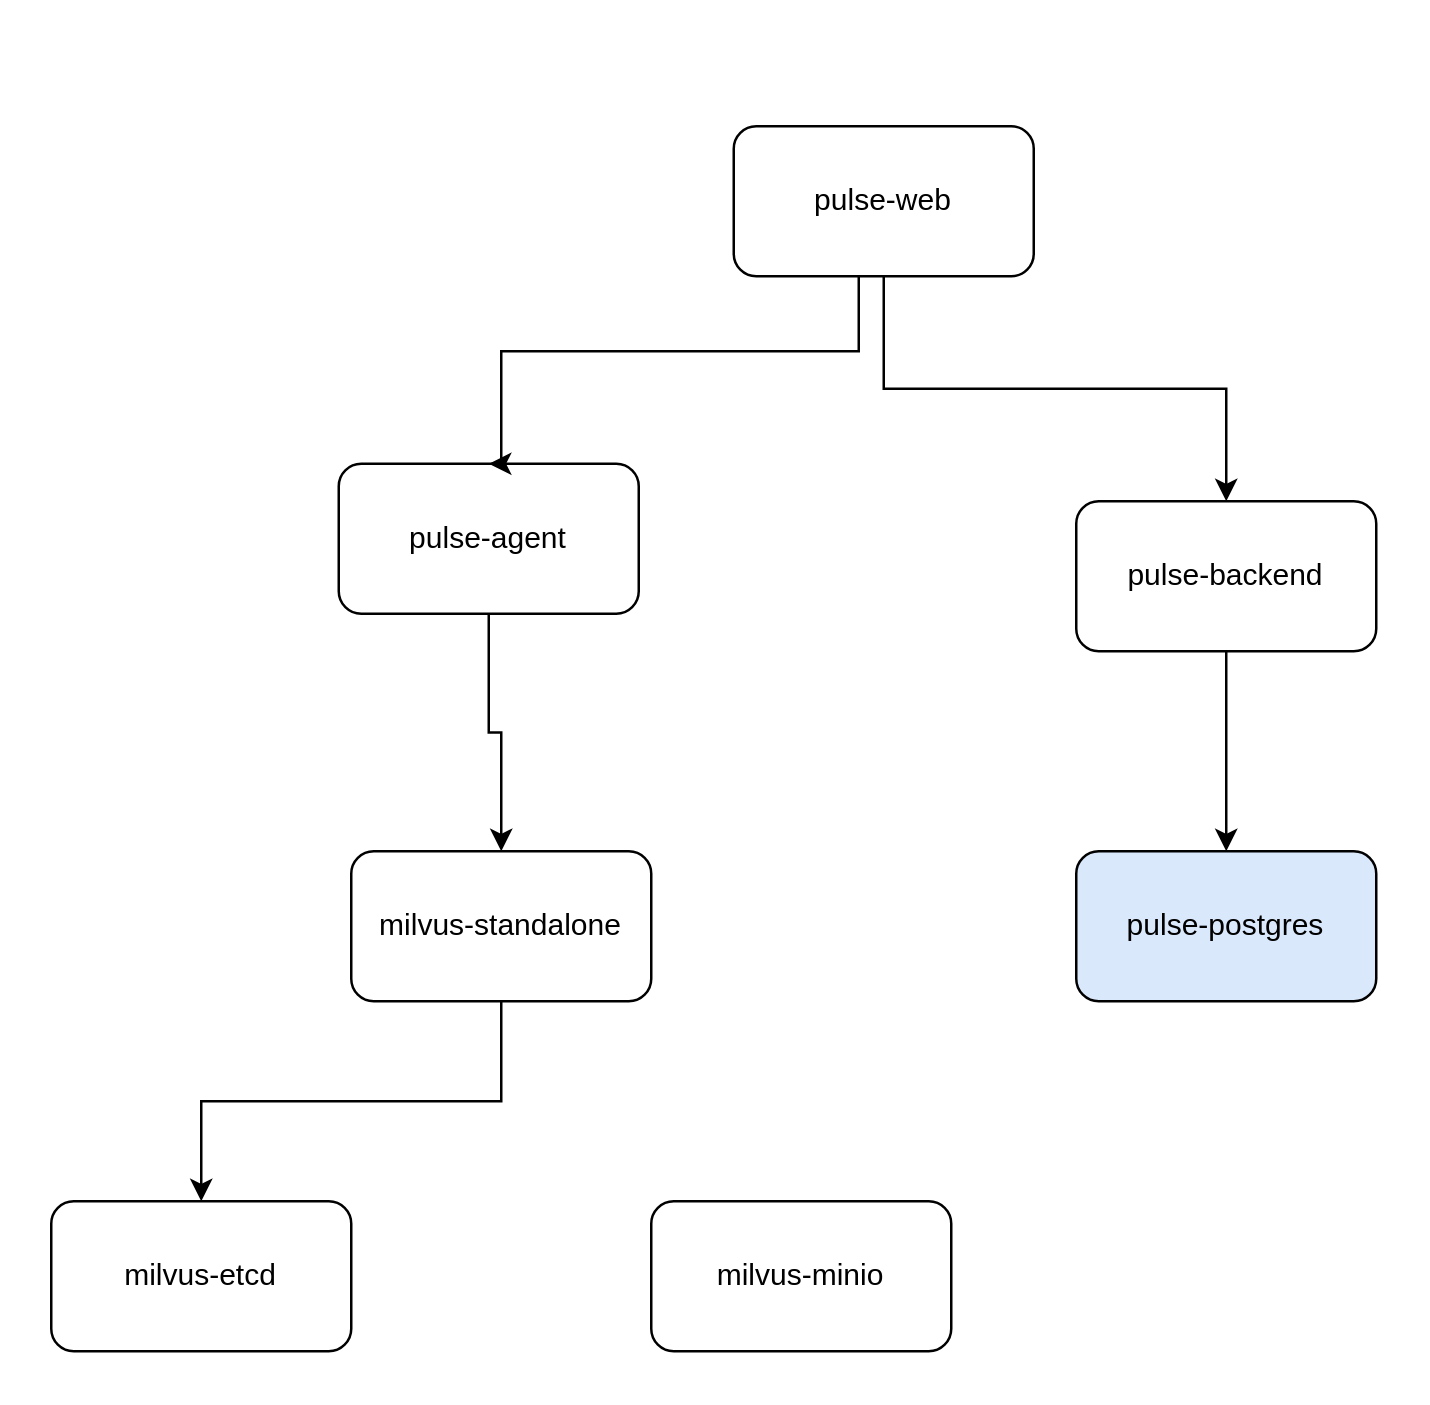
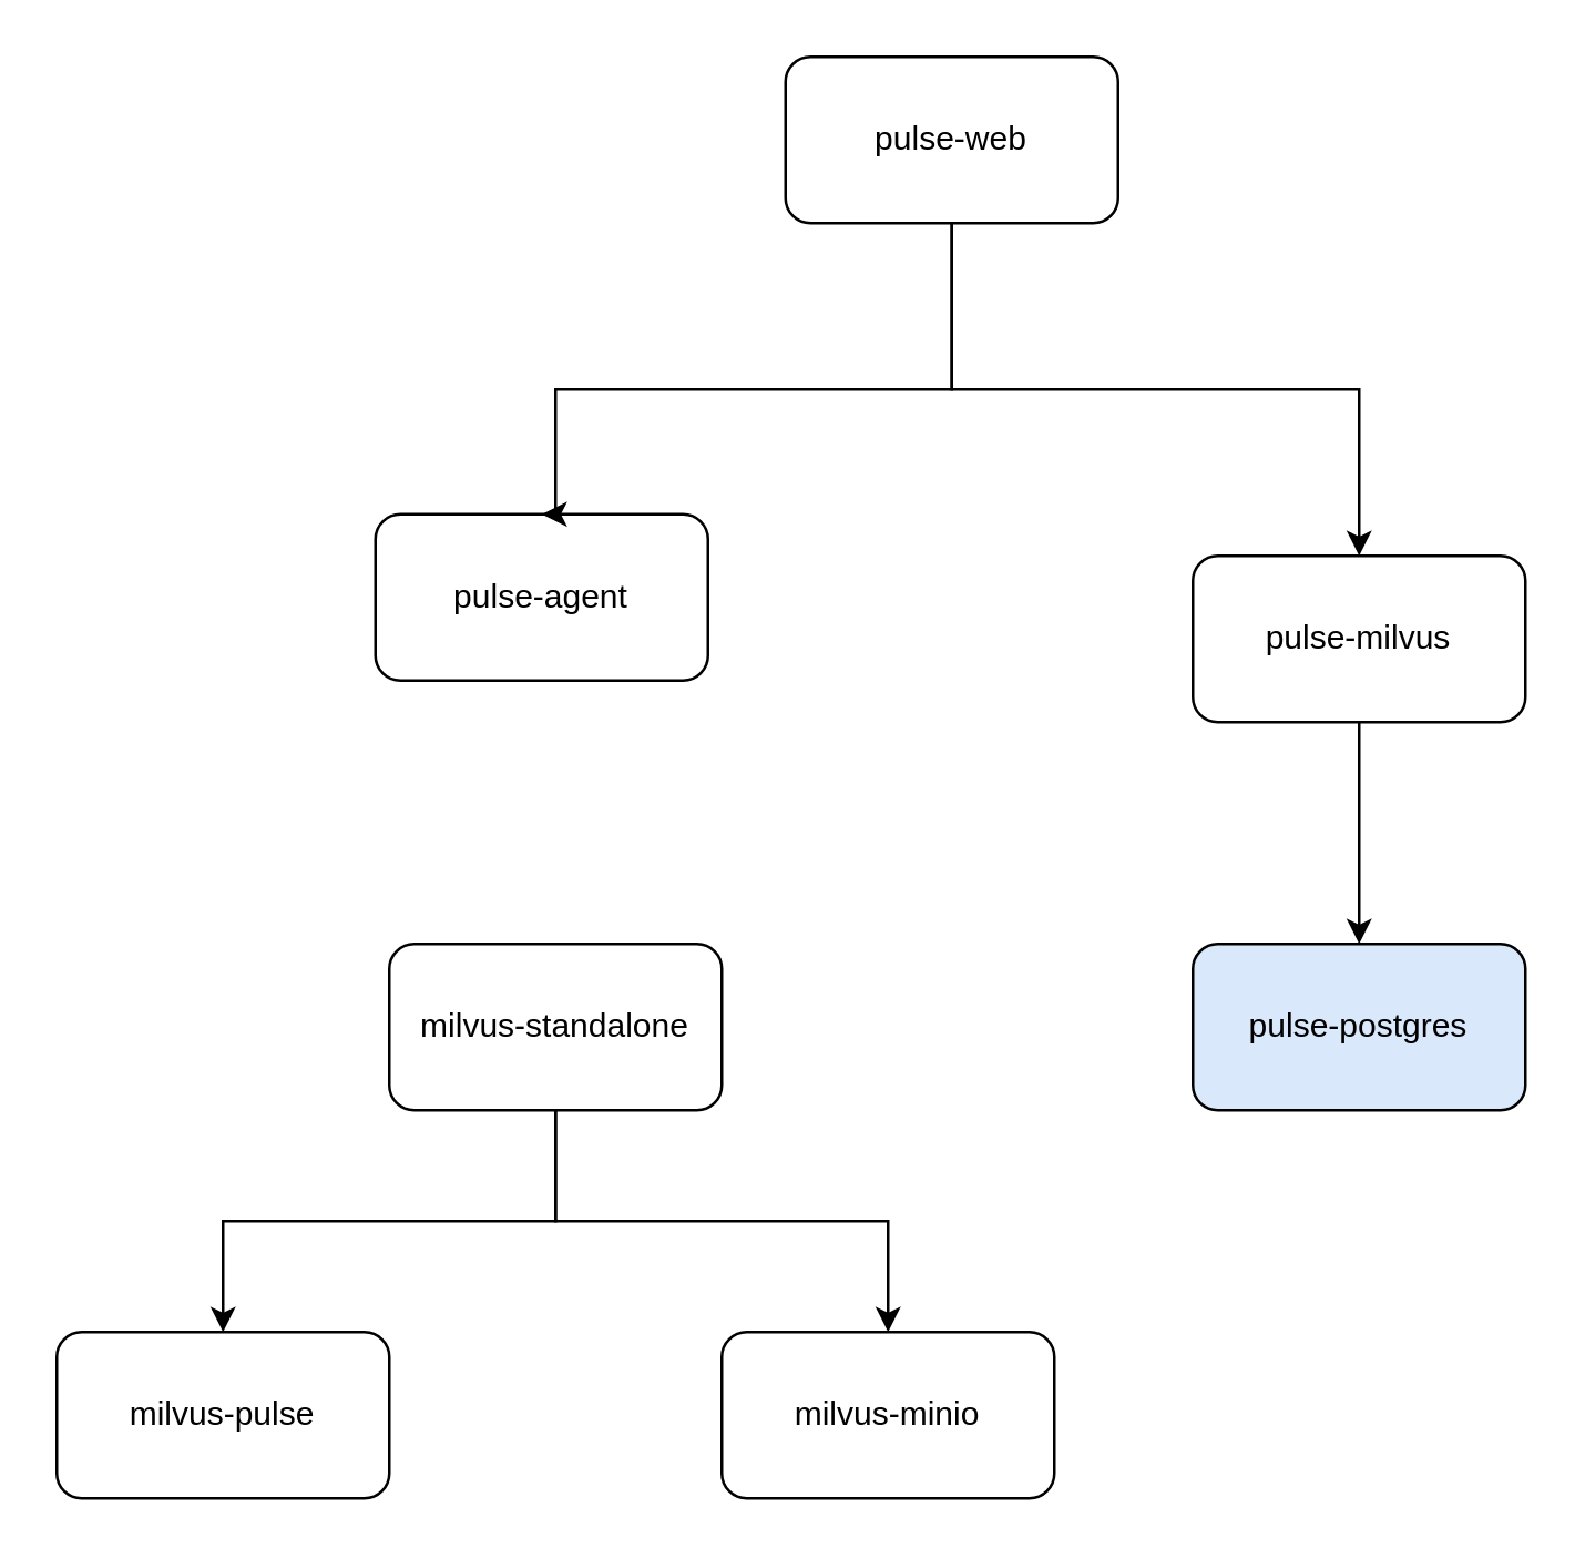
- <mxCell id="14" value="pulse-web" style="rounded=1;whiteSpace=wrap;html=1;" vertex="1" parent="1"><mxGeometry x="293" y="50" width="120" height="60" as="geometry" /></mxCell>
+ <mxCell id="14" value="pulse-web" style="rounded=1;whiteSpace=wrap;html=1;" vertex="1" parent="1"><mxGeometry x="283" y="20" width="120" height="60" as="geometry" /></mxCell>
- <mxCell id="8" value="pulse-backend" style="rounded=1;whiteSpace=wrap;html=1;" vertex="1" parent="1"><mxGeometry x="430" y="200" width="120" height="60" as="geometry" /></mxCell>
+ <mxCell id="8" value="pulse-milvus" style="rounded=1;whiteSpace=wrap;html=1;" vertex="1" parent="1"><mxGeometry x="430" y="200" width="120" height="60" as="geometry" /></mxCell>
- <mxCell id="10" style="edgeStyle=orthogonalEdgeStyle;rounded=0;orthogonalLoop=1;jettySize=auto;html=1;entryX=0.5;entryY=0;entryDx=0;entryDy=0;" edge="1" parent="1" source="11" target="4"><mxGeometry relative="1" as="geometry" /></mxCell>
+ <mxCell id="3" value="" style="edgeStyle=orthogonalEdgeStyle;rounded=0;orthogonalLoop=1;jettySize=auto;html=1;" edge="1" parent="1" source="4" target="6"><mxGeometry relative="1" as="geometry" /></mxCell>
- <mxCell id="5" value="milvus-etcd" style="whiteSpace=wrap;html=1;rounded=1;" vertex="1" parent="1"><mxGeometry x="20" y="480" width="120" height="60" as="geometry" /></mxCell>
+ <mxCell id="5" value="milvus-pulse" style="whiteSpace=wrap;html=1;rounded=1;" vertex="1" parent="1"><mxGeometry x="20" y="480" width="120" height="60" as="geometry" /></mxCell>
